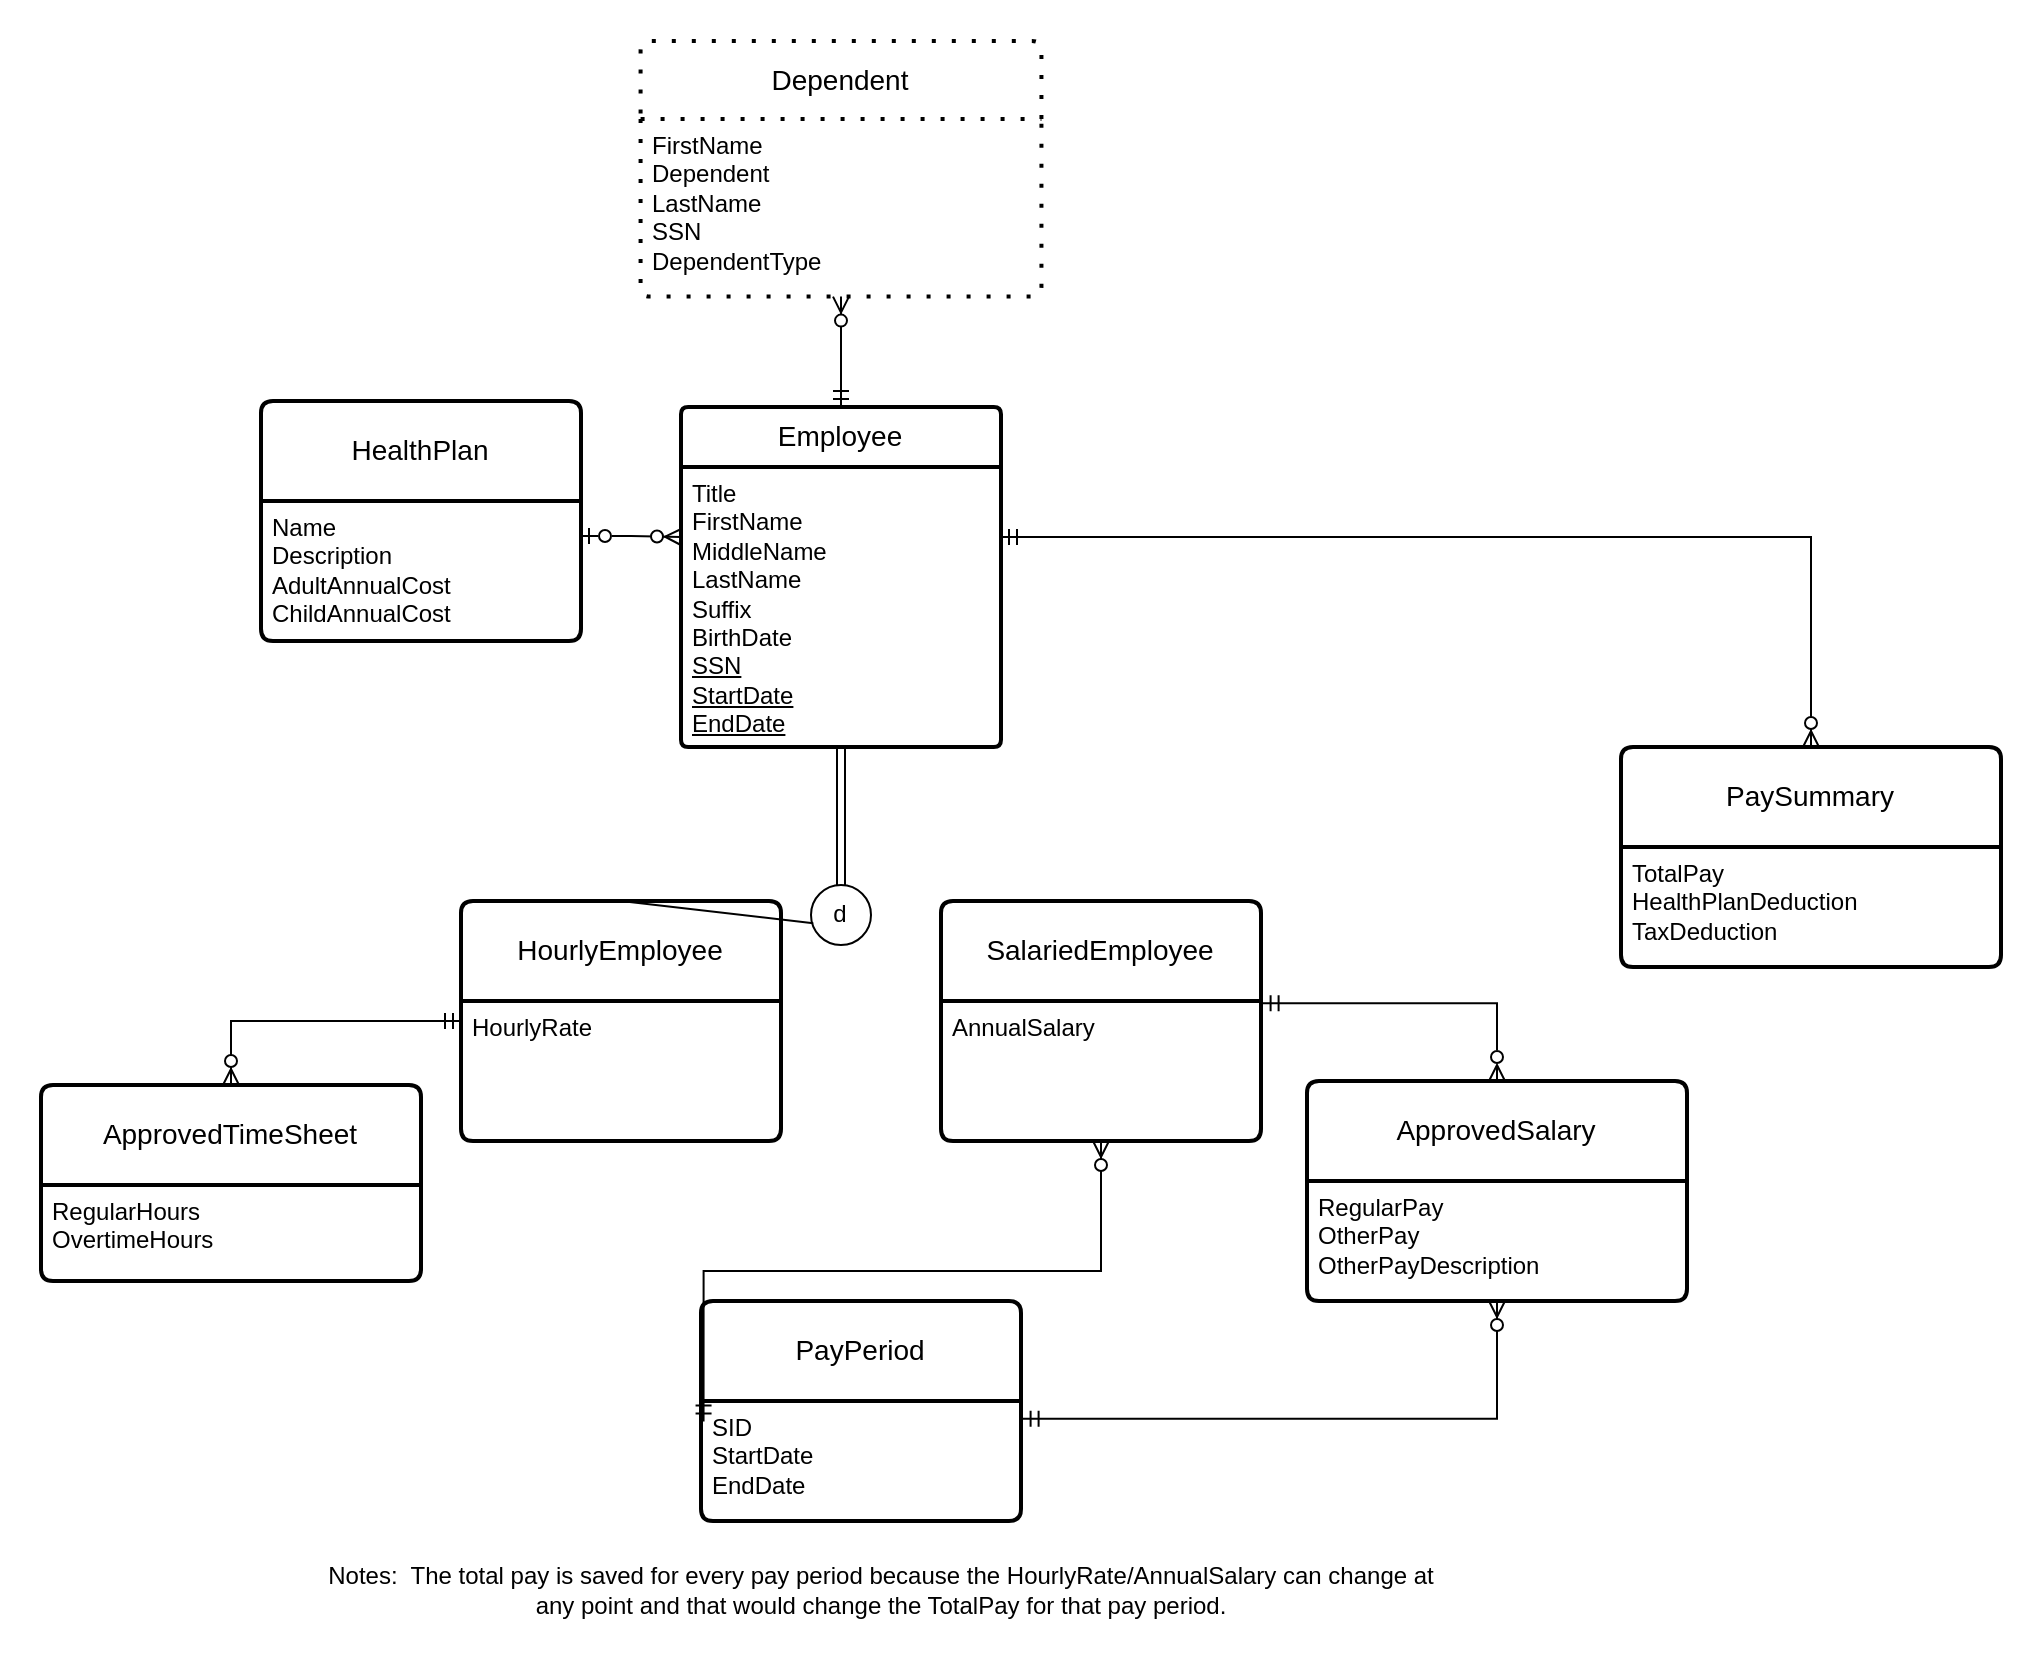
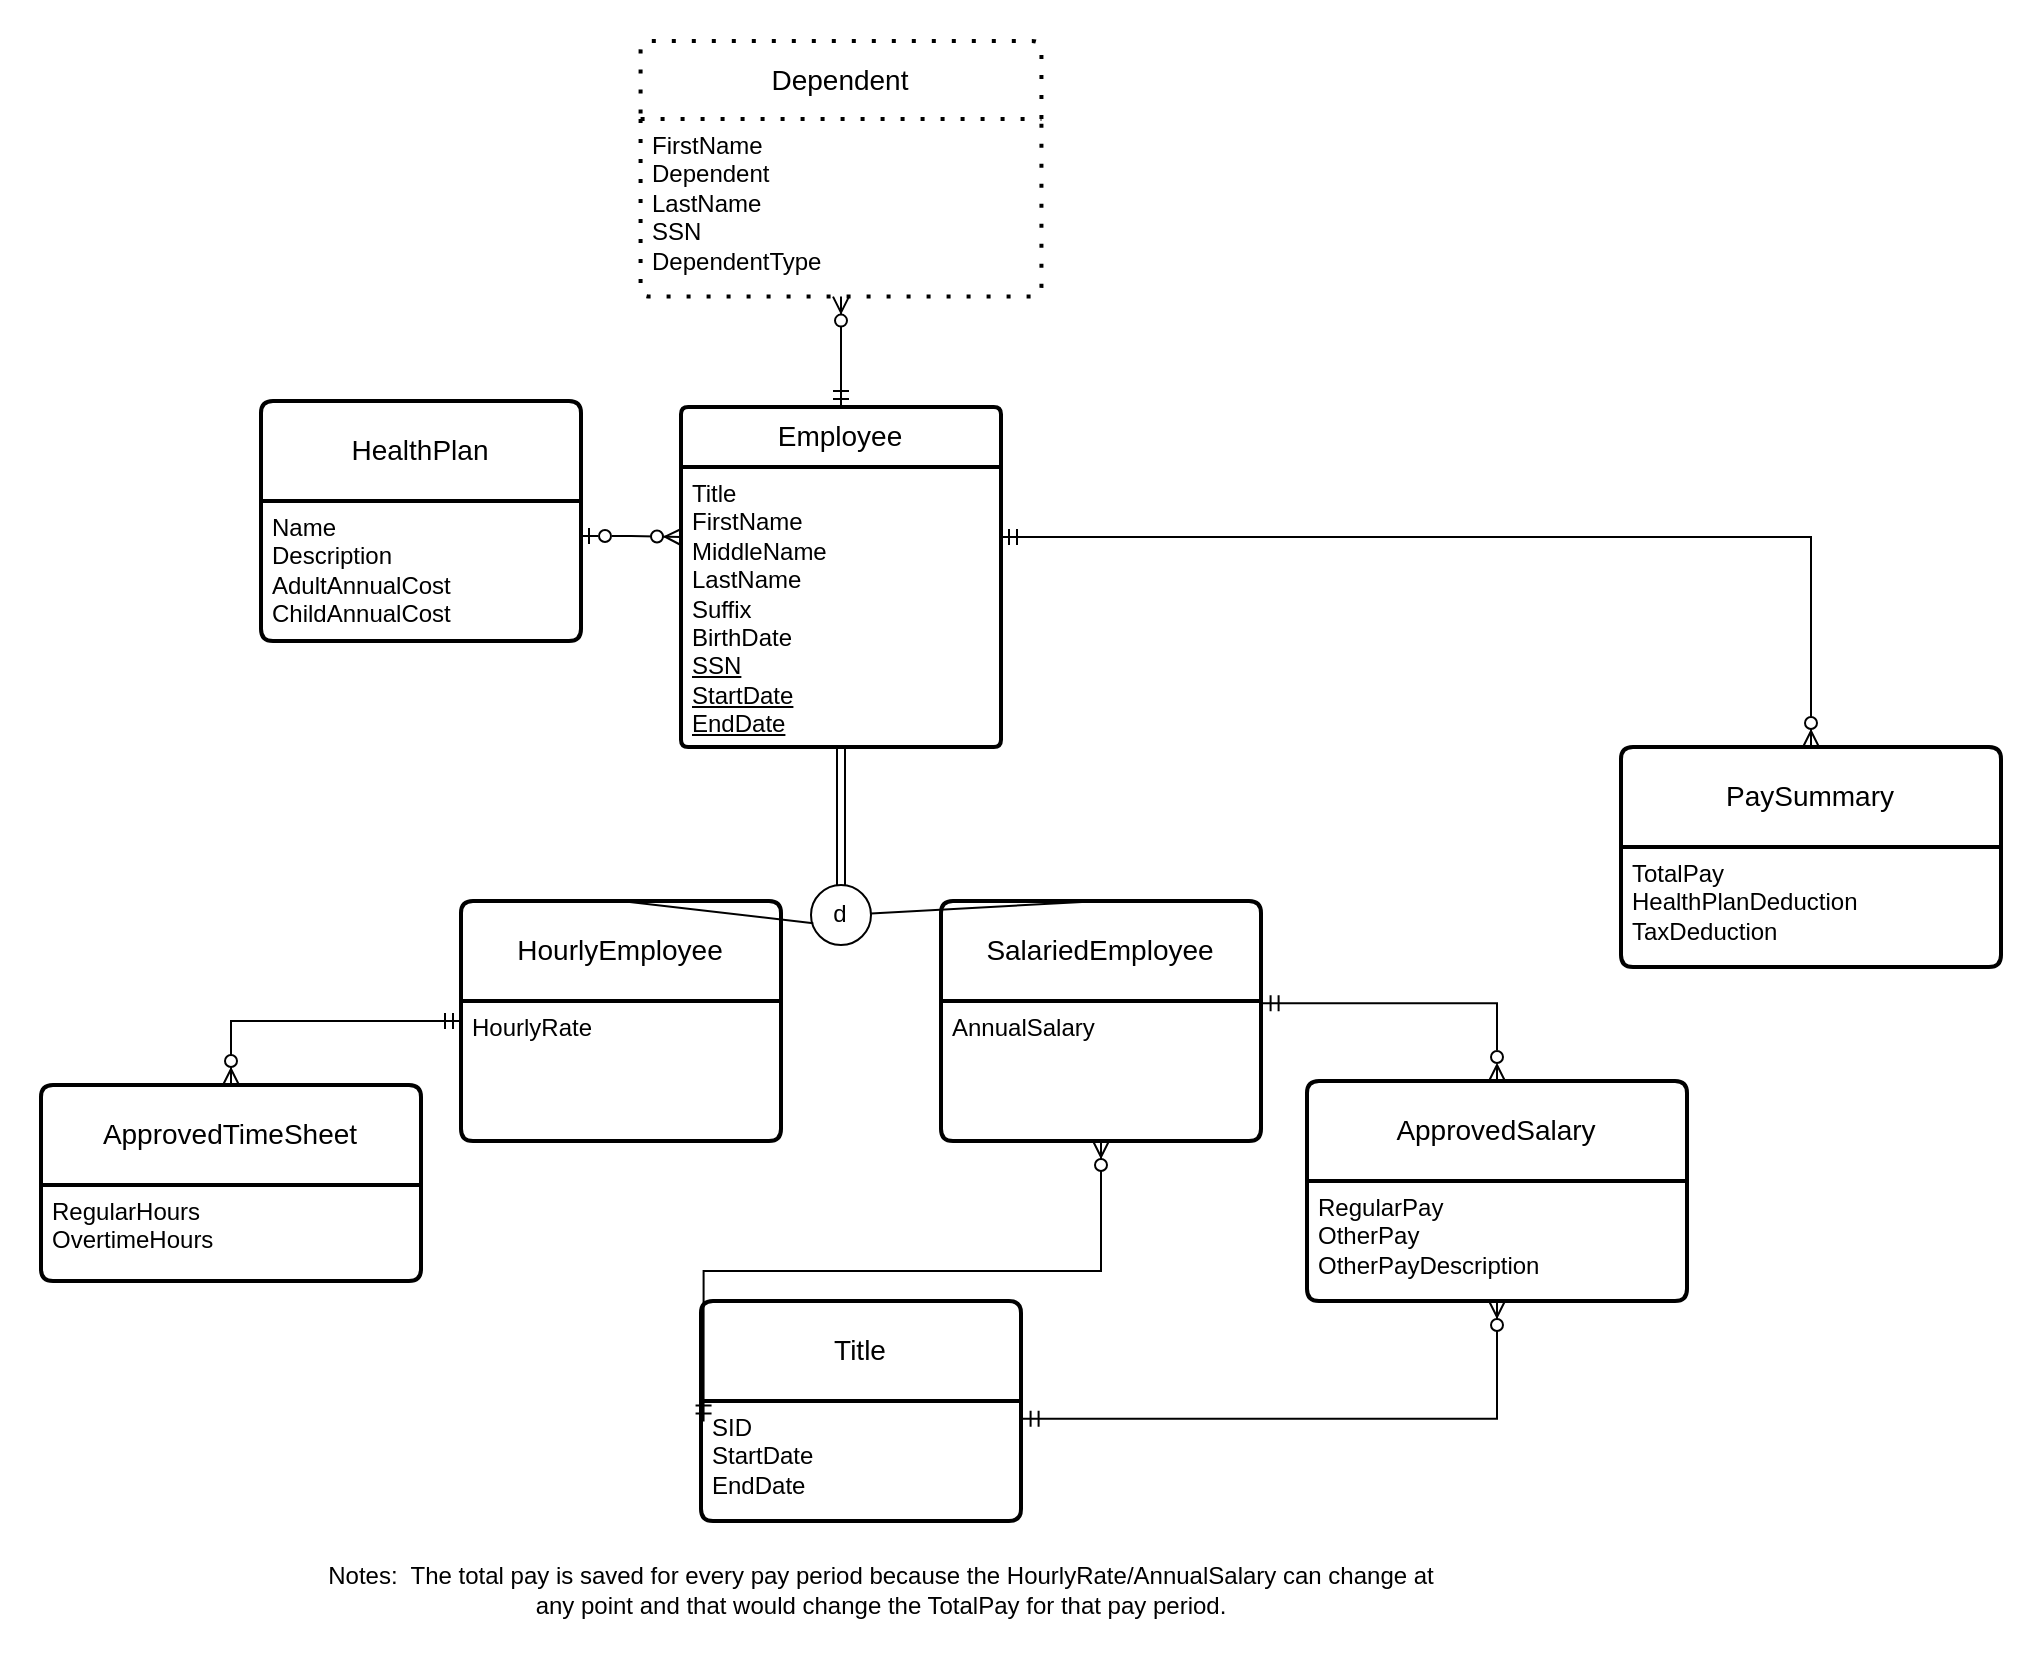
+ <mxCell id="11" value="" style="endArrow=none;html=1;rounded=0;entryX=0.5;entryY=0;entryDx=0;entryDy=0;" parent="1" source="10" target="7" edge="1"><mxGeometry width="50" height="50" relative="1" as="geometry"><mxPoint x="480" y="380" as="sourcePoint" /><mxPoint x="630" y="120" as="targetPoint" /></mxGeometry></mxCell>
- <mxCell id="17" value="PayPeriod" style="swimlane;childLayout=stackLayout;horizontal=1;startSize=50;horizontalStack=0;rounded=1;fontSize=14;fontStyle=0;strokeWidth=2;resizeParent=0;resizeLast=1;shadow=0;dashed=0;align=center;arcSize=4;whiteSpace=wrap;html=1;" parent="1" vertex="1"><mxGeometry x="350" y="650" width="160" height="110" as="geometry" /></mxCell>
+ <mxCell id="17" value="Title" style="swimlane;childLayout=stackLayout;horizontal=1;startSize=50;horizontalStack=0;rounded=1;fontSize=14;fontStyle=0;strokeWidth=2;resizeParent=0;resizeLast=1;shadow=0;dashed=0;align=center;arcSize=4;whiteSpace=wrap;html=1;" parent="1" vertex="1"><mxGeometry x="350" y="650" width="160" height="110" as="geometry" /></mxCell>
